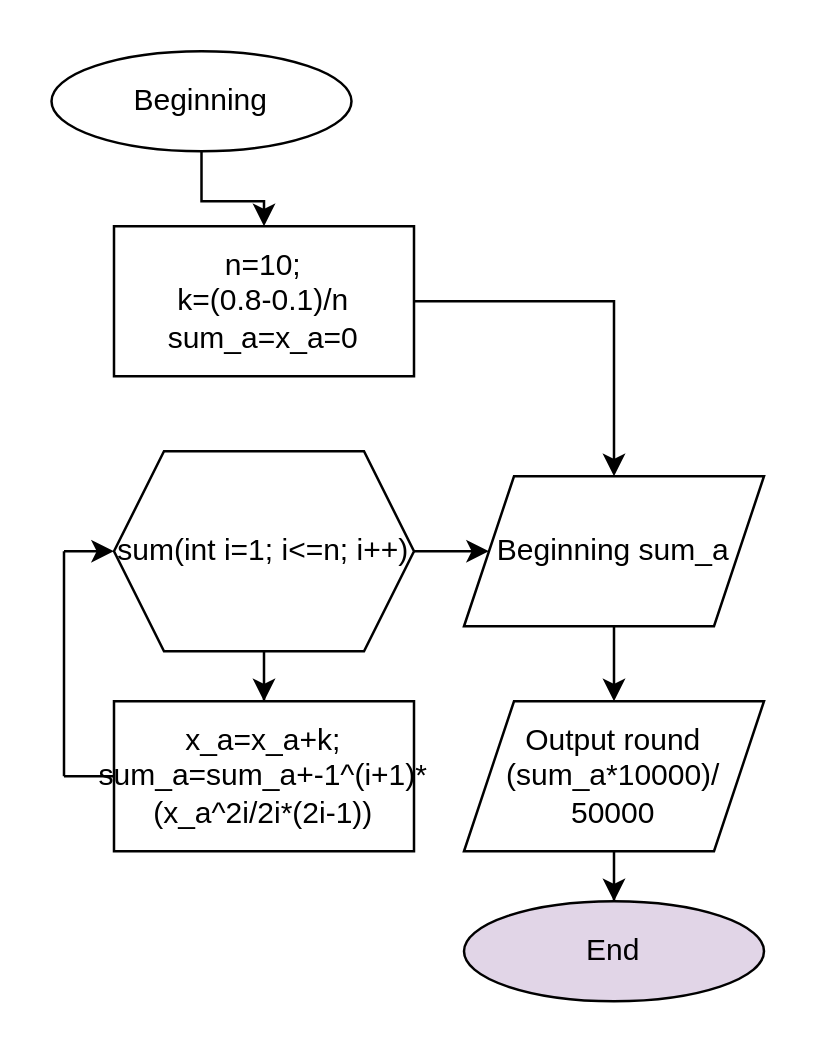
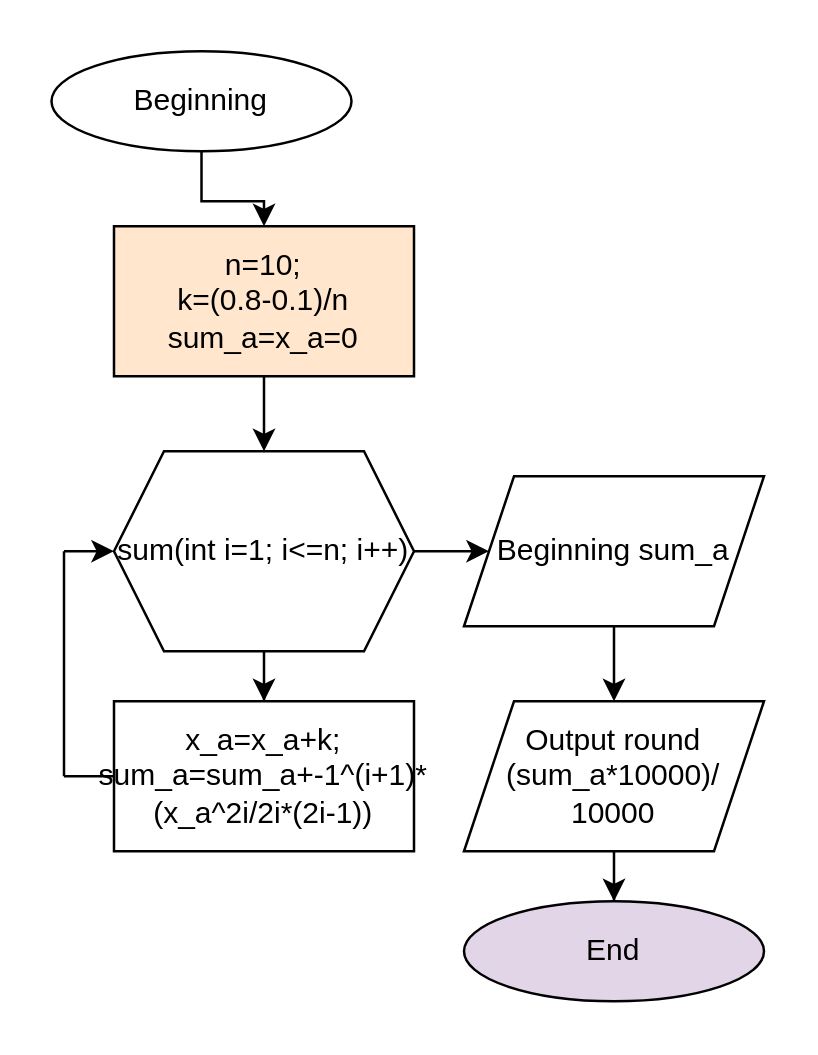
- <mxCell id="5" value="n=10;&lt;br&gt;k=(0.8-0.1)/n&lt;br&gt;sum_a=x_a=0" style="rounded=0;whiteSpace=wrap;html=1;" vertex="1" parent="1"><mxGeometry x="45" y="90" width="120" height="60" as="geometry" /></mxCell>
+ <mxCell id="5" value="n=10;&lt;br&gt;k=(0.8-0.1)/n&lt;br&gt;sum_a=x_a=0" style="rounded=0;whiteSpace=wrap;html=1;fillColor=#ffe6cc;" vertex="1" parent="1"><mxGeometry x="45" y="90" width="120" height="60" as="geometry" /></mxCell>
- <mxCell id="4" value="" style="edgeStyle=orthogonalEdgeStyle;rounded=0;orthogonalLoop=1;jettySize=auto;html=1;" edge="1" parent="1" source="5" target="14"><mxGeometry relative="1" as="geometry" /></mxCell>
+ <mxCell id="4" value="" style="edgeStyle=orthogonalEdgeStyle;rounded=0;orthogonalLoop=1;jettySize=auto;html=1;" edge="1" parent="1" source="5" target="8"><mxGeometry relative="1" as="geometry" /></mxCell>
- <mxCell id="16" value="Output round&lt;br&gt;(sum_a*10000)/&lt;br&gt;50000" style="shape=parallelogram;perimeter=parallelogramPerimeter;whiteSpace=wrap;html=1;fixedSize=1;" vertex="1" parent="1"><mxGeometry x="185" y="280" width="120" height="60" as="geometry" /></mxCell>
+ <mxCell id="16" value="Output round&lt;br&gt;(sum_a*10000)/&lt;br&gt;10000" style="shape=parallelogram;perimeter=parallelogramPerimeter;whiteSpace=wrap;html=1;fixedSize=1;" vertex="1" parent="1"><mxGeometry x="185" y="280" width="120" height="60" as="geometry" /></mxCell>
